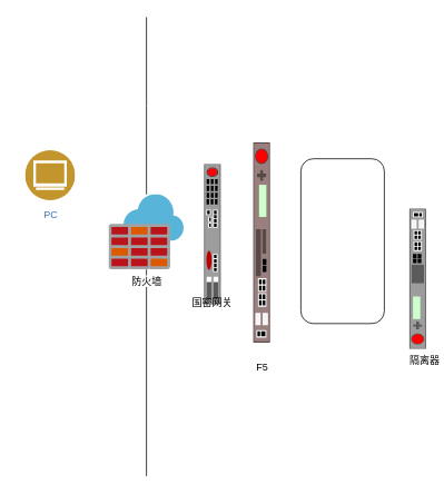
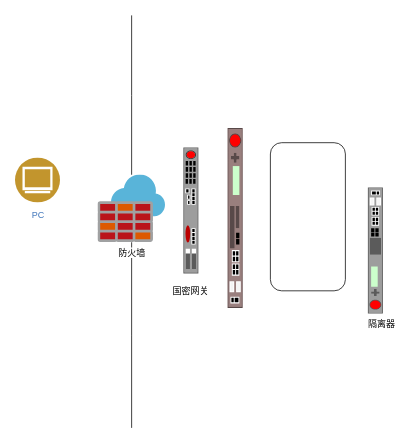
- <mxCell id="3" value="PC" style="aspect=fixed;perimeter=ellipsePerimeter;html=1;align=center;shadow=0;dashed=0;fontColor=#4277BB;labelBackgroundColor=#ffffff;fontSize=12;spacingTop=3;image;image=img/lib/ibm/users/browser.svg;" parent="1" vertex="1"><mxGeometry x="30" y="180" width="60" height="60" as="geometry" /></mxCell>
+ <mxCell id="3" value="PC" style="aspect=fixed;perimeter=ellipsePerimeter;html=1;align=center;shadow=0;dashed=0;fontColor=#4277BB;labelBackgroundColor=#ffffff;fontSize=12;spacingTop=3;image;image=img/lib/ibm/users/browser.svg;" parent="1" vertex="1"><mxGeometry x="20" y="210" width="60" height="60" as="geometry" /></mxCell>
- <mxCell id="10" value="国密网关" style="text;html=1;strokeColor=none;fillColor=none;align=center;verticalAlign=middle;whiteSpace=wrap;rounded=0;" vertex="1" parent="1"><mxGeometry x="224" y="348" width="60" height="30" as="geometry" /></mxCell>
+ <mxCell id="10" value="国密网关" style="text;html=1;strokeColor=none;fillColor=none;align=center;verticalAlign=middle;whiteSpace=wrap;rounded=0;" vertex="1" parent="1"><mxGeometry x="224" y="373" width="60" height="30" as="geometry" /></mxCell>
- <mxCell id="11" value="F5" style="text;html=1;strokeColor=none;fillColor=none;align=center;verticalAlign=middle;whiteSpace=wrap;rounded=0;" vertex="1" parent="1"><mxGeometry x="284" y="425" width="60" height="30" as="geometry" /></mxCell>
